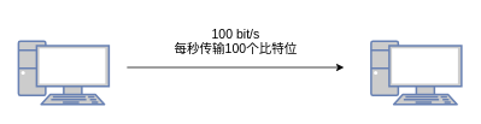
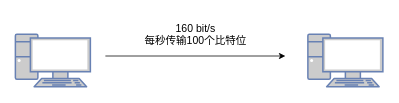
- <mxCell id="5" value="&lt;font style=&quot;font-size: 14px;&quot;&gt;100 bit/s&lt;br&gt;每秒传输100个比特位&lt;/font&gt;" style="text;html=1;align=center;verticalAlign=middle;resizable=0;points=[];autosize=1;strokeColor=none;fillColor=none;" vertex="1" parent="1"><mxGeometry x="180" y="20" width="160" height="50" as="geometry" /></mxCell>
+ <mxCell id="5" value="&lt;font style=&quot;font-size: 14px;&quot;&gt;160 bit/s&lt;br&gt;每秒传输100个比特位&lt;/font&gt;" style="text;html=1;align=center;verticalAlign=middle;resizable=0;points=[];autosize=1;strokeColor=none;fillColor=none;" vertex="1" parent="1"><mxGeometry x="180" y="20" width="160" height="50" as="geometry" /></mxCell>
